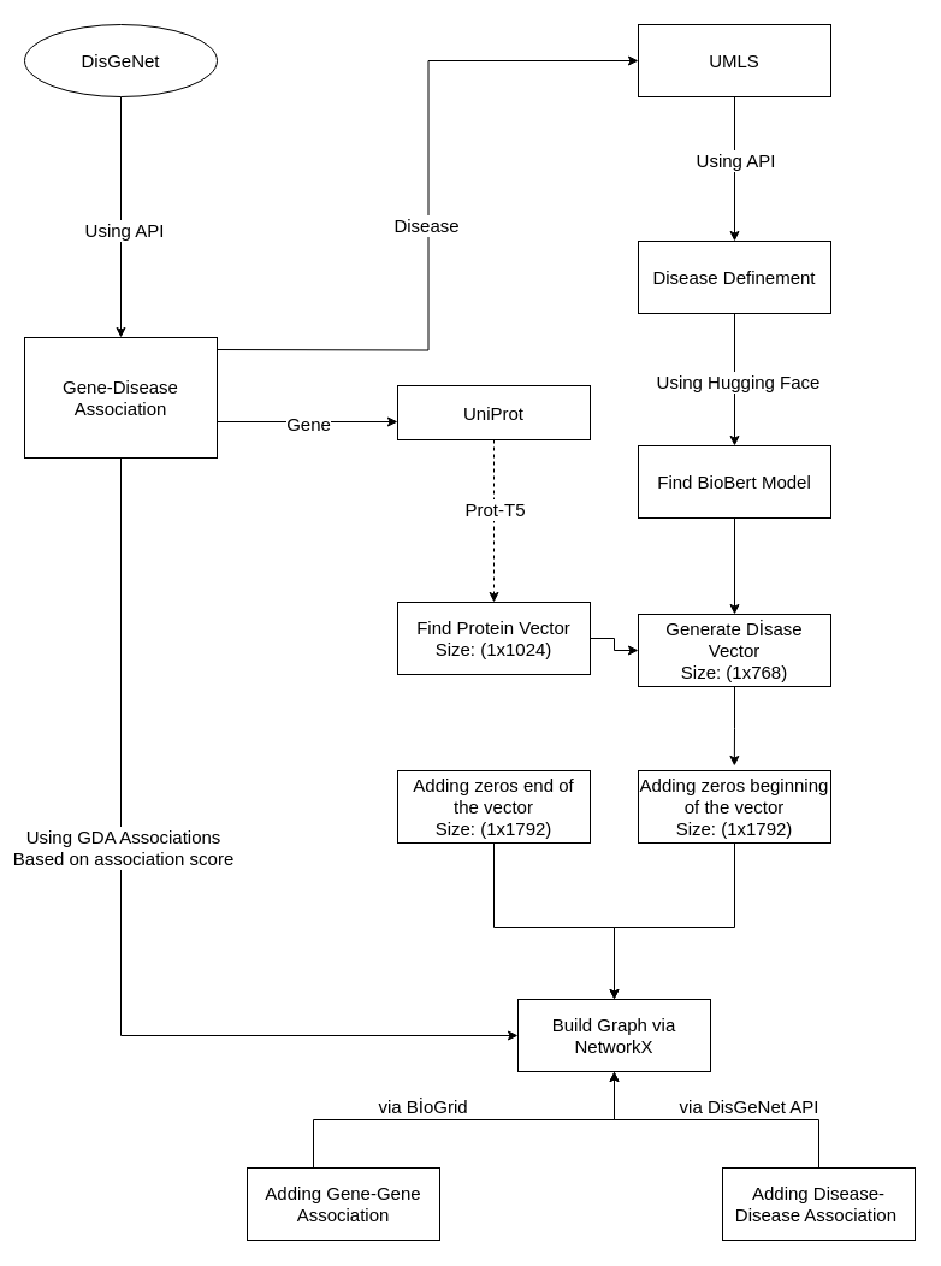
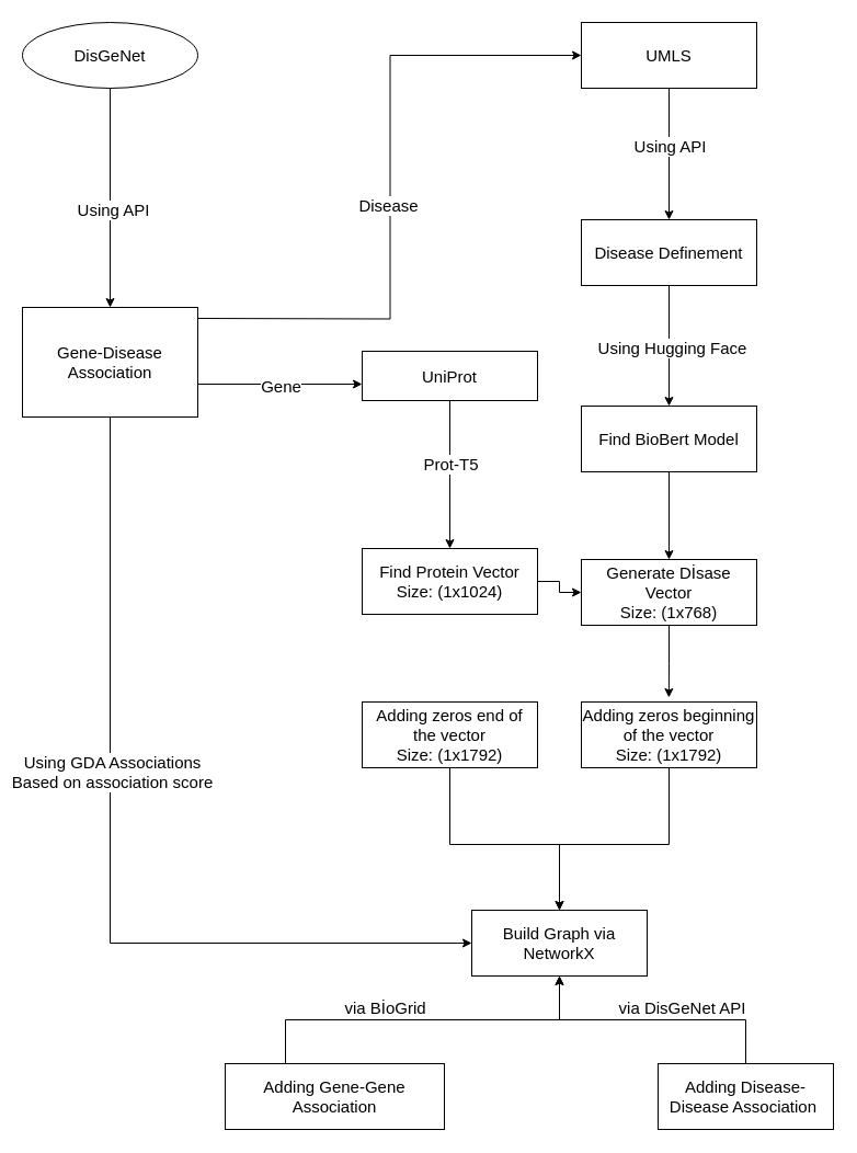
- <mxCell id="18" value="" style="edgeStyle=orthogonalEdgeStyle;rounded=0;orthogonalLoop=1;jettySize=auto;html=1;dashed=1;" parent="1" source="20" target="22" edge="1"><mxGeometry relative="1" as="geometry" /></mxCell>
+ <mxCell id="18" value="" style="edgeStyle=orthogonalEdgeStyle;rounded=0;orthogonalLoop=1;jettySize=auto;html=1;" parent="1" source="20" target="22" edge="1"><mxGeometry relative="1" as="geometry" /></mxCell>
- <mxCell id="34" value="&lt;font style=&quot;font-size: 15px;&quot;&gt;Adding Gene-Gene Association&lt;br&gt;&lt;/font&gt;" style="rounded=0;whiteSpace=wrap;html=1;" parent="1" vertex="1"><mxGeometry x="205" y="970" width="160" height="60" as="geometry" /></mxCell>
+ <mxCell id="34" value="&lt;font style=&quot;font-size: 15px;&quot;&gt;Adding Gene-Gene Association&lt;br&gt;&lt;/font&gt;" style="rounded=0;whiteSpace=wrap;html=1;" parent="1" vertex="1"><mxGeometry x="205" y="970" width="200" height="60" as="geometry" /></mxCell>
